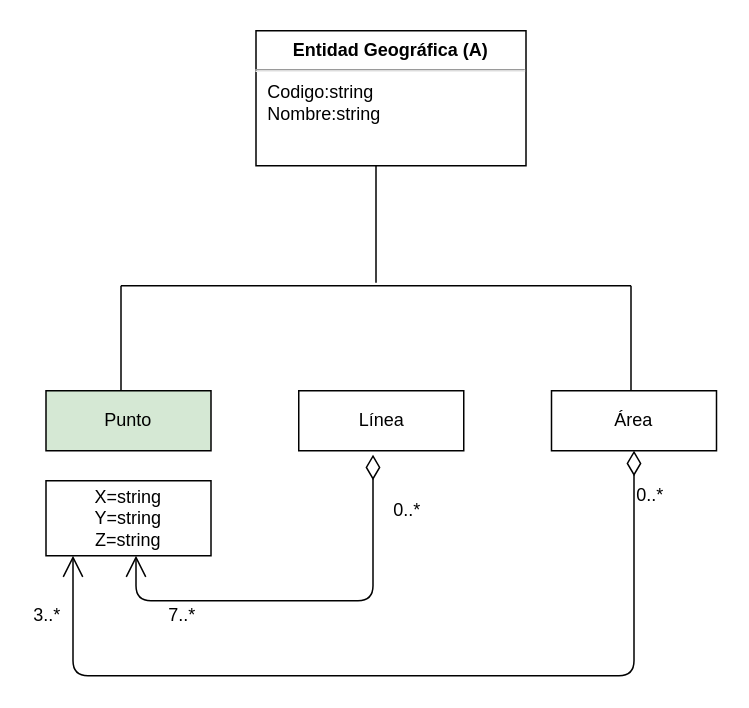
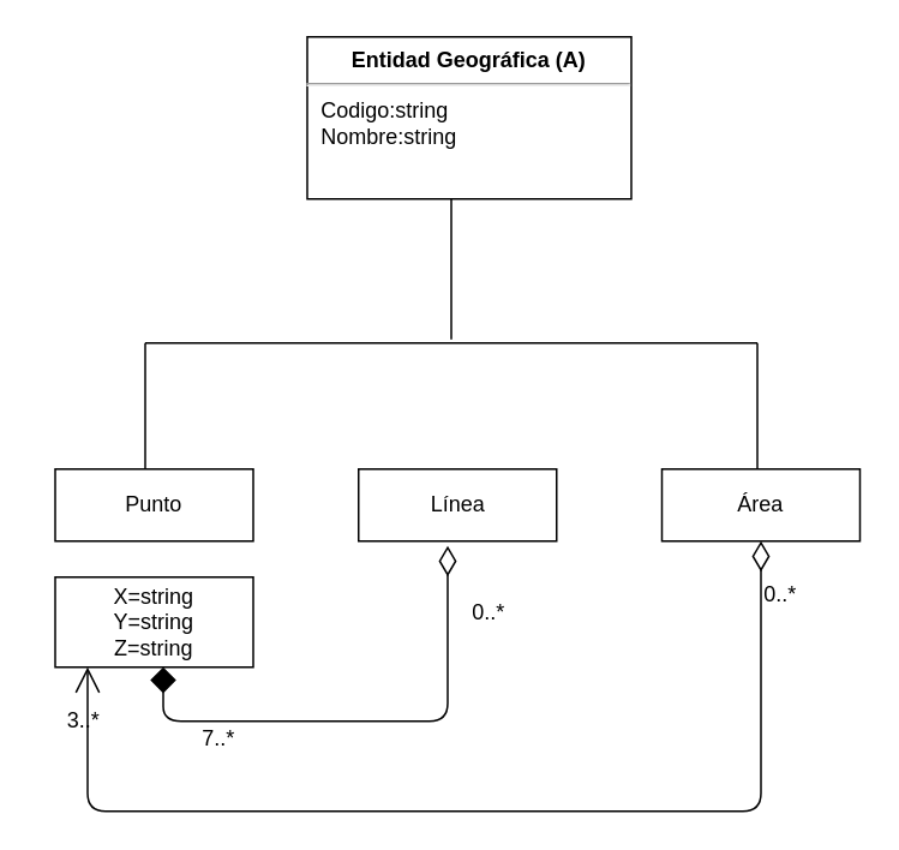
- <mxCell id="8" value="Punto" style="rounded=0;whiteSpace=wrap;html=1;fillColor=#d5e8d4;" vertex="1" parent="1"><mxGeometry x="30" y="260" width="110" height="40" as="geometry" /></mxCell>
+ <mxCell id="8" value="Punto" style="rounded=0;whiteSpace=wrap;html=1;" vertex="1" parent="1"><mxGeometry x="30" y="260" width="110" height="40" as="geometry" /></mxCell>
- <mxCell id="12" value="" style="endArrow=open;html=1;endSize=12;startArrow=diamondThin;startSize=14;startFill=0;edgeStyle=orthogonalEdgeStyle;align=left;verticalAlign=bottom;exitX=0.45;exitY=1.066;exitDx=0;exitDy=0;exitPerimeter=0;" edge="1" parent="1" source="9" target="11"><mxGeometry x="-1" y="3" relative="1" as="geometry"><mxPoint x="140" y="400" as="sourcePoint" /><mxPoint x="90" y="420" as="targetPoint" /><Array as="points"><mxPoint x="248" y="400" /><mxPoint x="90" y="400" /></Array></mxGeometry></mxCell>
+ <mxCell id="12" value="" style="endArrow=diamond;html=1;endSize=12;startArrow=diamondThin;startSize=14;startFill=0;edgeStyle=orthogonalEdgeStyle;align=left;verticalAlign=bottom;exitX=0.45;exitY=1.066;exitDx=0;exitDy=0;exitPerimeter=0;" edge="1" parent="1" source="9" target="11"><mxGeometry x="-1" y="3" relative="1" as="geometry"><mxPoint x="140" y="400" as="sourcePoint" /><mxPoint x="90" y="420" as="targetPoint" /><Array as="points"><mxPoint x="248" y="400" /><mxPoint x="90" y="400" /></Array></mxGeometry></mxCell>
- <mxCell id="17" value="3..*" style="text;html=1;resizable=0;points=[];autosize=1;align=left;verticalAlign=top;spacingTop=-4;" vertex="1" parent="1"><mxGeometry x="20" y="400" width="30" height="20" as="geometry" /></mxCell>
+ <mxCell id="17" value="3..*" style="text;html=1;resizable=0;points=[];autosize=1;align=left;verticalAlign=top;spacingTop=-4;" vertex="1" parent="1"><mxGeometry x="35" y="390" width="30" height="20" as="geometry" /></mxCell>
